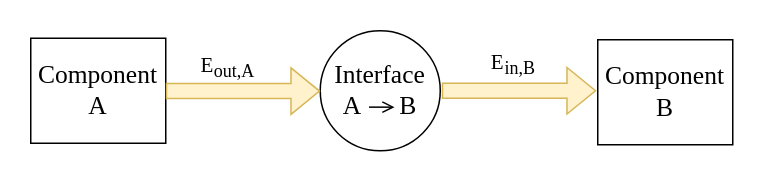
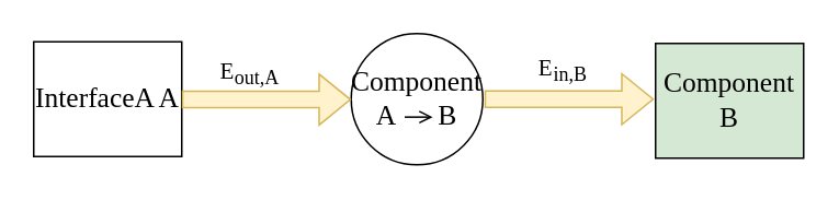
- <mxCell id="2" value="Component A" style="rounded=0;whiteSpace=wrap;html=1;fontFamily=Times New Roman;fontSize=17;" vertex="1" parent="1"><mxGeometry x="20" y="25" width="90" height="70" as="geometry" /></mxCell>
+ <mxCell id="2" value="InterfaceA A" style="rounded=0;whiteSpace=wrap;html=1;fontFamily=Times New Roman;fontSize=17;" vertex="1" parent="1"><mxGeometry x="20" y="25" width="90" height="70" as="geometry" /></mxCell>
- <mxCell id="4" value="Interface&lt;br style=&quot;font-size: 17px;&quot;&gt;A&amp;nbsp; &amp;nbsp; &amp;nbsp; B" style="ellipse;whiteSpace=wrap;html=1;fontFamily=Times New Roman;fontSize=17;" vertex="1" parent="1"><mxGeometry x="213" y="20" width="80" height="80" as="geometry" /></mxCell>
+ <mxCell id="4" value="Component&lt;br style=&quot;font-size: 17px;&quot;&gt;A&amp;nbsp; &amp;nbsp; &amp;nbsp; B" style="ellipse;whiteSpace=wrap;html=1;fontFamily=Times New Roman;fontSize=17;" vertex="1" parent="1"><mxGeometry x="213" y="20" width="80" height="80" as="geometry" /></mxCell>
- <mxCell id="5" value="Component B" style="rounded=0;whiteSpace=wrap;html=1;fontFamily=Times New Roman;fontSize=17;" vertex="1" parent="1"><mxGeometry x="398" y="26" width="90" height="70" as="geometry" /></mxCell>
+ <mxCell id="5" value="Component B" style="rounded=0;whiteSpace=wrap;html=1;fontFamily=Times New Roman;fontSize=17;fillColor=#d5e8d4;" vertex="1" parent="1"><mxGeometry x="398" y="26" width="90" height="70" as="geometry" /></mxCell>
